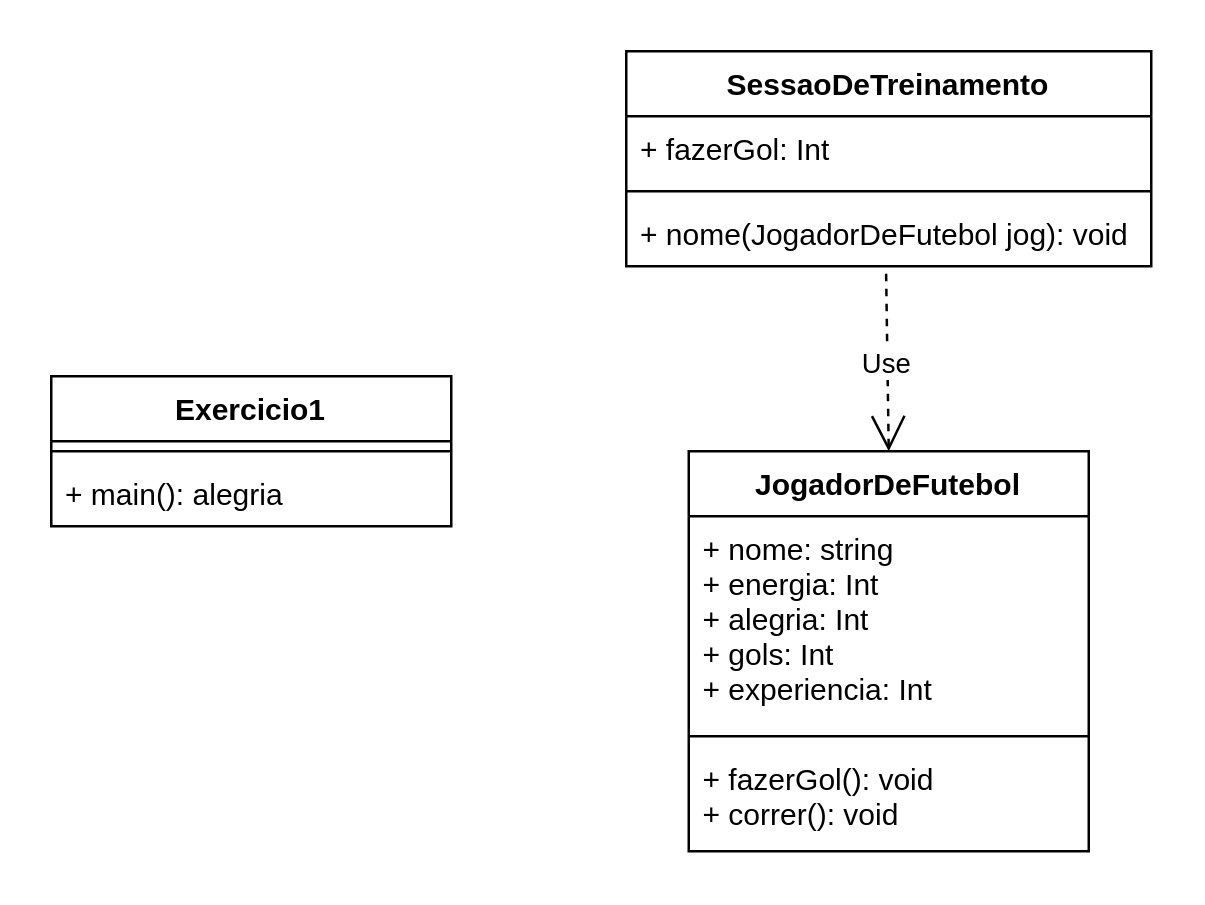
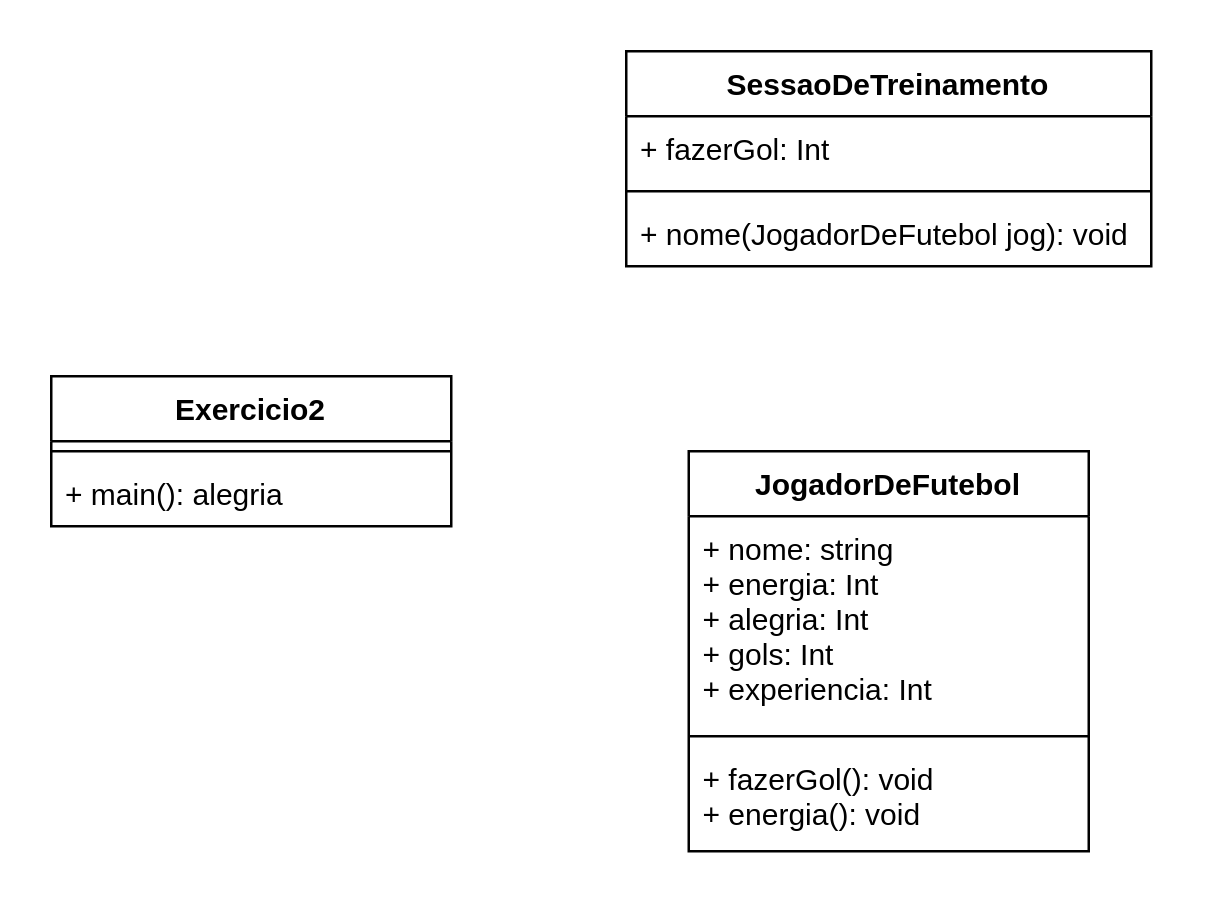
- <mxCell id="13" value="Use" style="endArrow=open;endSize=12;dashed=1;html=1;entryX=0.5;entryY=0;entryDx=0;entryDy=0;exitX=0.495;exitY=1.115;exitDx=0;exitDy=0;exitPerimeter=0;" edge="1" parent="1" source="5" target="9"><mxGeometry width="160" relative="1" as="geometry"><mxPoint x="260" y="140" as="sourcePoint" /><mxPoint x="350" y="140" as="targetPoint" /></mxGeometry></mxCell>
- <mxCell id="6" value="Exercicio1" style="swimlane;fontStyle=1;align=center;verticalAlign=top;childLayout=stackLayout;horizontal=1;startSize=26;horizontalStack=0;resizeParent=1;resizeParentMax=0;resizeLast=0;collapsible=1;marginBottom=0;" parent="1" vertex="1"><mxGeometry x="20" y="150" width="160" height="60" as="geometry" /></mxCell>
+ <mxCell id="6" value="Exercicio2" style="swimlane;fontStyle=1;align=center;verticalAlign=top;childLayout=stackLayout;horizontal=1;startSize=26;horizontalStack=0;resizeParent=1;resizeParentMax=0;resizeLast=0;collapsible=1;marginBottom=0;" parent="1" vertex="1"><mxGeometry x="20" y="150" width="160" height="60" as="geometry" /></mxCell>
- <mxCell id="12" value="+ fazerGol(): void&#10;+ correr(): void&#10;" style="text;strokeColor=none;fillColor=none;align=left;verticalAlign=top;spacingLeft=4;spacingRight=4;overflow=hidden;rotatable=0;points=[[0,0.5],[1,0.5]];portConstraint=eastwest;" parent="9" vertex="1"><mxGeometry y="118" width="160" height="42" as="geometry" /></mxCell>
+ <mxCell id="12" value="+ fazerGol(): void&#10;+ energia(): void&#10;" style="text;strokeColor=none;fillColor=none;align=left;verticalAlign=top;spacingLeft=4;spacingRight=4;overflow=hidden;rotatable=0;points=[[0,0.5],[1,0.5]];portConstraint=eastwest;" parent="9" vertex="1"><mxGeometry y="118" width="160" height="42" as="geometry" /></mxCell>
